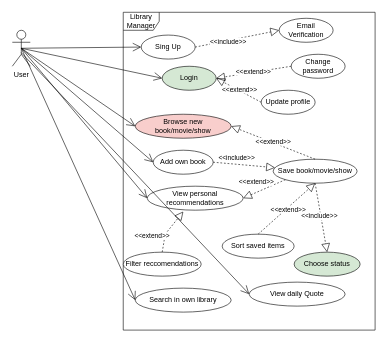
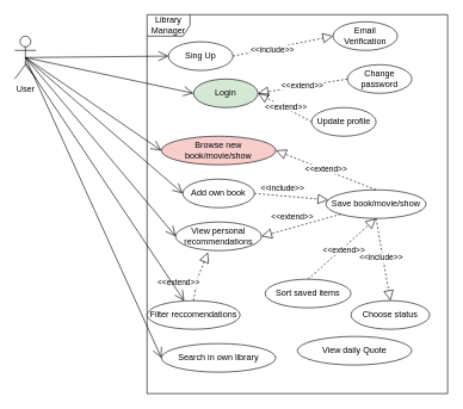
- <mxCell id="10" value="View personal recommendations" style="ellipse;whiteSpace=wrap;html=1;" parent="1" vertex="1"><mxGeometry x="245" y="310" width="160" height="40" as="geometry" /></mxCell>
+ <mxCell id="10" value="View personal recommendations" style="ellipse;whiteSpace=wrap;html=1;" parent="1" vertex="1"><mxGeometry x="245" y="310" width="120" height="40" as="geometry" /></mxCell>
- <mxCell id="43" value="" style="endArrow=open;endFill=1;endSize=12;html=1;rounded=0;entryX=0;entryY=0.5;entryDx=0;entryDy=0;exitX=0.493;exitY=0.619;exitDx=0;exitDy=0;exitPerimeter=0;" parent="1" source="2" target="42" edge="1"><mxGeometry width="160" relative="1" as="geometry"><mxPoint x="95" y="190" as="sourcePoint" /><mxPoint x="235" y="480" as="targetPoint" /></mxGeometry></mxCell>
+ <mxCell id="43" value="" style="endArrow=open;endFill=1;endSize=12;html=1;rounded=0;exitX=0.493;exitY=0.619;exitDx=0;exitDy=0;exitPerimeter=0;" parent="1" source="2" target="37" edge="1"><mxGeometry width="160" relative="1" as="geometry"><mxPoint x="95" y="190" as="sourcePoint" /><mxPoint x="235" y="480" as="targetPoint" /></mxGeometry></mxCell>
- <mxCell id="23" value="Choose status" style="ellipse;whiteSpace=wrap;html=1;fillColor=#d5e8d4;" parent="1" vertex="1"><mxGeometry x="490" y="420" width="110" height="40" as="geometry" /></mxCell>
+ <mxCell id="23" value="Choose status" style="ellipse;whiteSpace=wrap;html=1;" parent="1" vertex="1"><mxGeometry x="490" y="420" width="110" height="40" as="geometry" /></mxCell>
